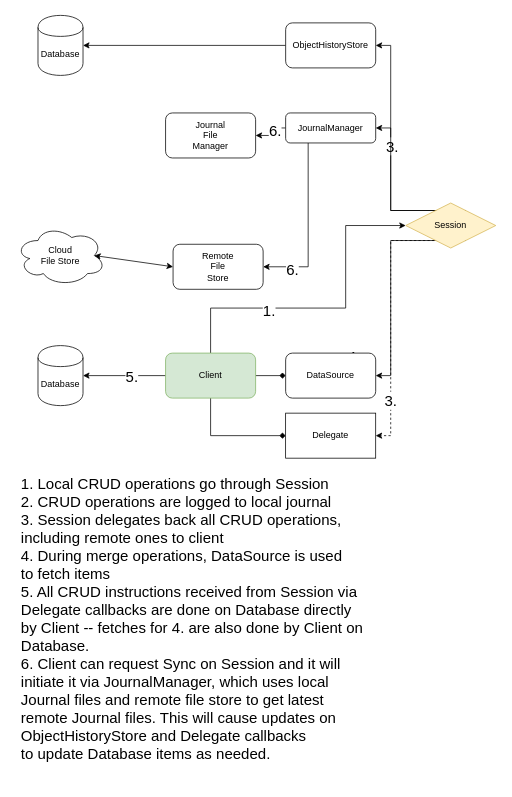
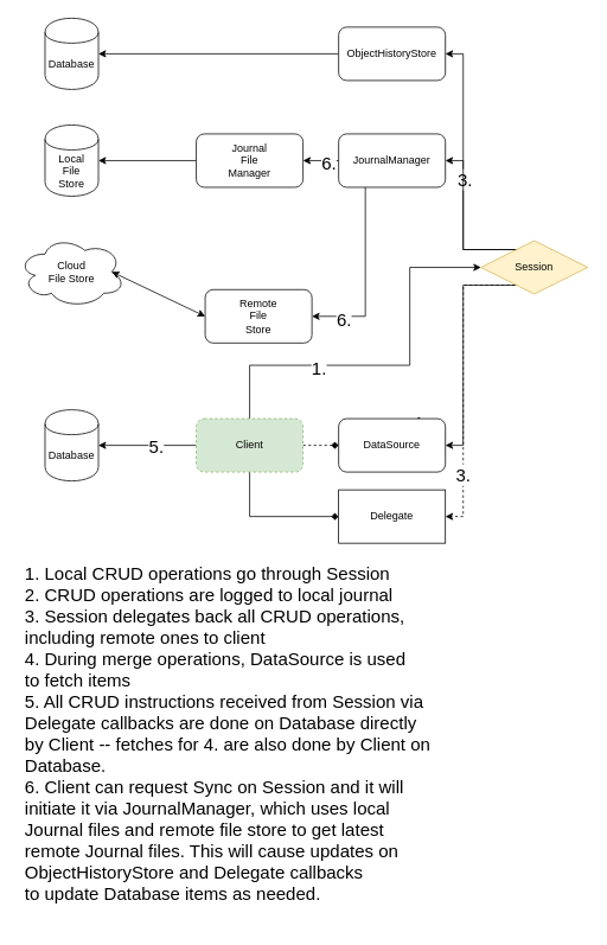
- <mxCell id="23" value="JournalManager" style="rounded=1;whiteSpace=wrap;html=1;" vertex="1" parent="1"><mxGeometry x="380" y="150" width="120" height="40" as="geometry" /></mxCell>
+ <mxCell id="23" value="JournalManager" style="rounded=1;whiteSpace=wrap;html=1;" vertex="1" parent="1"><mxGeometry x="380" y="150" width="120" height="60" as="geometry" /></mxCell>
+ <mxCell id="31" value="&lt;div&gt;Local&lt;/div&gt;&lt;div&gt;File&lt;/div&gt;&lt;div&gt;Store&lt;br&gt;&lt;/div&gt;" style="shape=cylinder;whiteSpace=wrap;html=1;boundedLbl=1;backgroundOutline=1;" vertex="1" parent="1"><mxGeometry x="50" y="140" width="60" height="80" as="geometry" /></mxCell>
+ <mxCell id="26" style="edgeStyle=orthogonalEdgeStyle;rounded=0;orthogonalLoop=1;jettySize=auto;html=1;exitX=0;exitY=0.5;exitDx=0;exitDy=0;entryX=1;entryY=0.5;entryDx=0;entryDy=0;endArrow=classic;endFill=1;" edge="1" parent="1" source="27" target="31"><mxGeometry relative="1" as="geometry" /></mxCell>
- <mxCell id="29" value="&lt;div&gt;Cloud&lt;/div&gt;&lt;div&gt;File Store&lt;br&gt;&lt;/div&gt;" style="ellipse;shape=cloud;whiteSpace=wrap;html=1;" vertex="1" parent="1"><mxGeometry x="20" y="300" width="120" height="80" as="geometry" /></mxCell>
+ <mxCell id="29" value="&lt;div&gt;Cloud&lt;/div&gt;&lt;div&gt;File Store&lt;br&gt;&lt;/div&gt;" style="ellipse;shape=cloud;whiteSpace=wrap;html=1;" vertex="1" parent="1"><mxGeometry x="20" y="265" width="120" height="80" as="geometry" /></mxCell>
- <mxCell id="16" value="Client" style="rounded=1;whiteSpace=wrap;html=1;fillColor=#d5e8d4;strokeColor=#82b366;" vertex="1" parent="1"><mxGeometry x="220" y="470" width="120" height="60" as="geometry" /></mxCell>
+ <mxCell id="16" value="Client" style="rounded=1;whiteSpace=wrap;html=1;fillColor=#d5e8d4;strokeColor=#82b366;dashed=1;" vertex="1" parent="1"><mxGeometry x="220" y="470" width="120" height="60" as="geometry" /></mxCell>
- <mxCell id="10" style="edgeStyle=orthogonalEdgeStyle;rounded=0;orthogonalLoop=1;jettySize=auto;html=1;exitX=1;exitY=0.5;exitDx=0;exitDy=0;entryX=0;entryY=0.5;entryDx=0;entryDy=0;endArrow=diamond;endFill=1;" edge="1" parent="1" source="16" target="17"><mxGeometry relative="1" as="geometry" /></mxCell>
+ <mxCell id="10" style="edgeStyle=orthogonalEdgeStyle;rounded=0;orthogonalLoop=1;jettySize=auto;html=1;exitX=1;exitY=0.5;exitDx=0;exitDy=0;entryX=0;entryY=0.5;entryDx=0;entryDy=0;endArrow=diamond;endFill=1;dashed=1;" edge="1" parent="1" source="16" target="17"><mxGeometry relative="1" as="geometry" /></mxCell>
